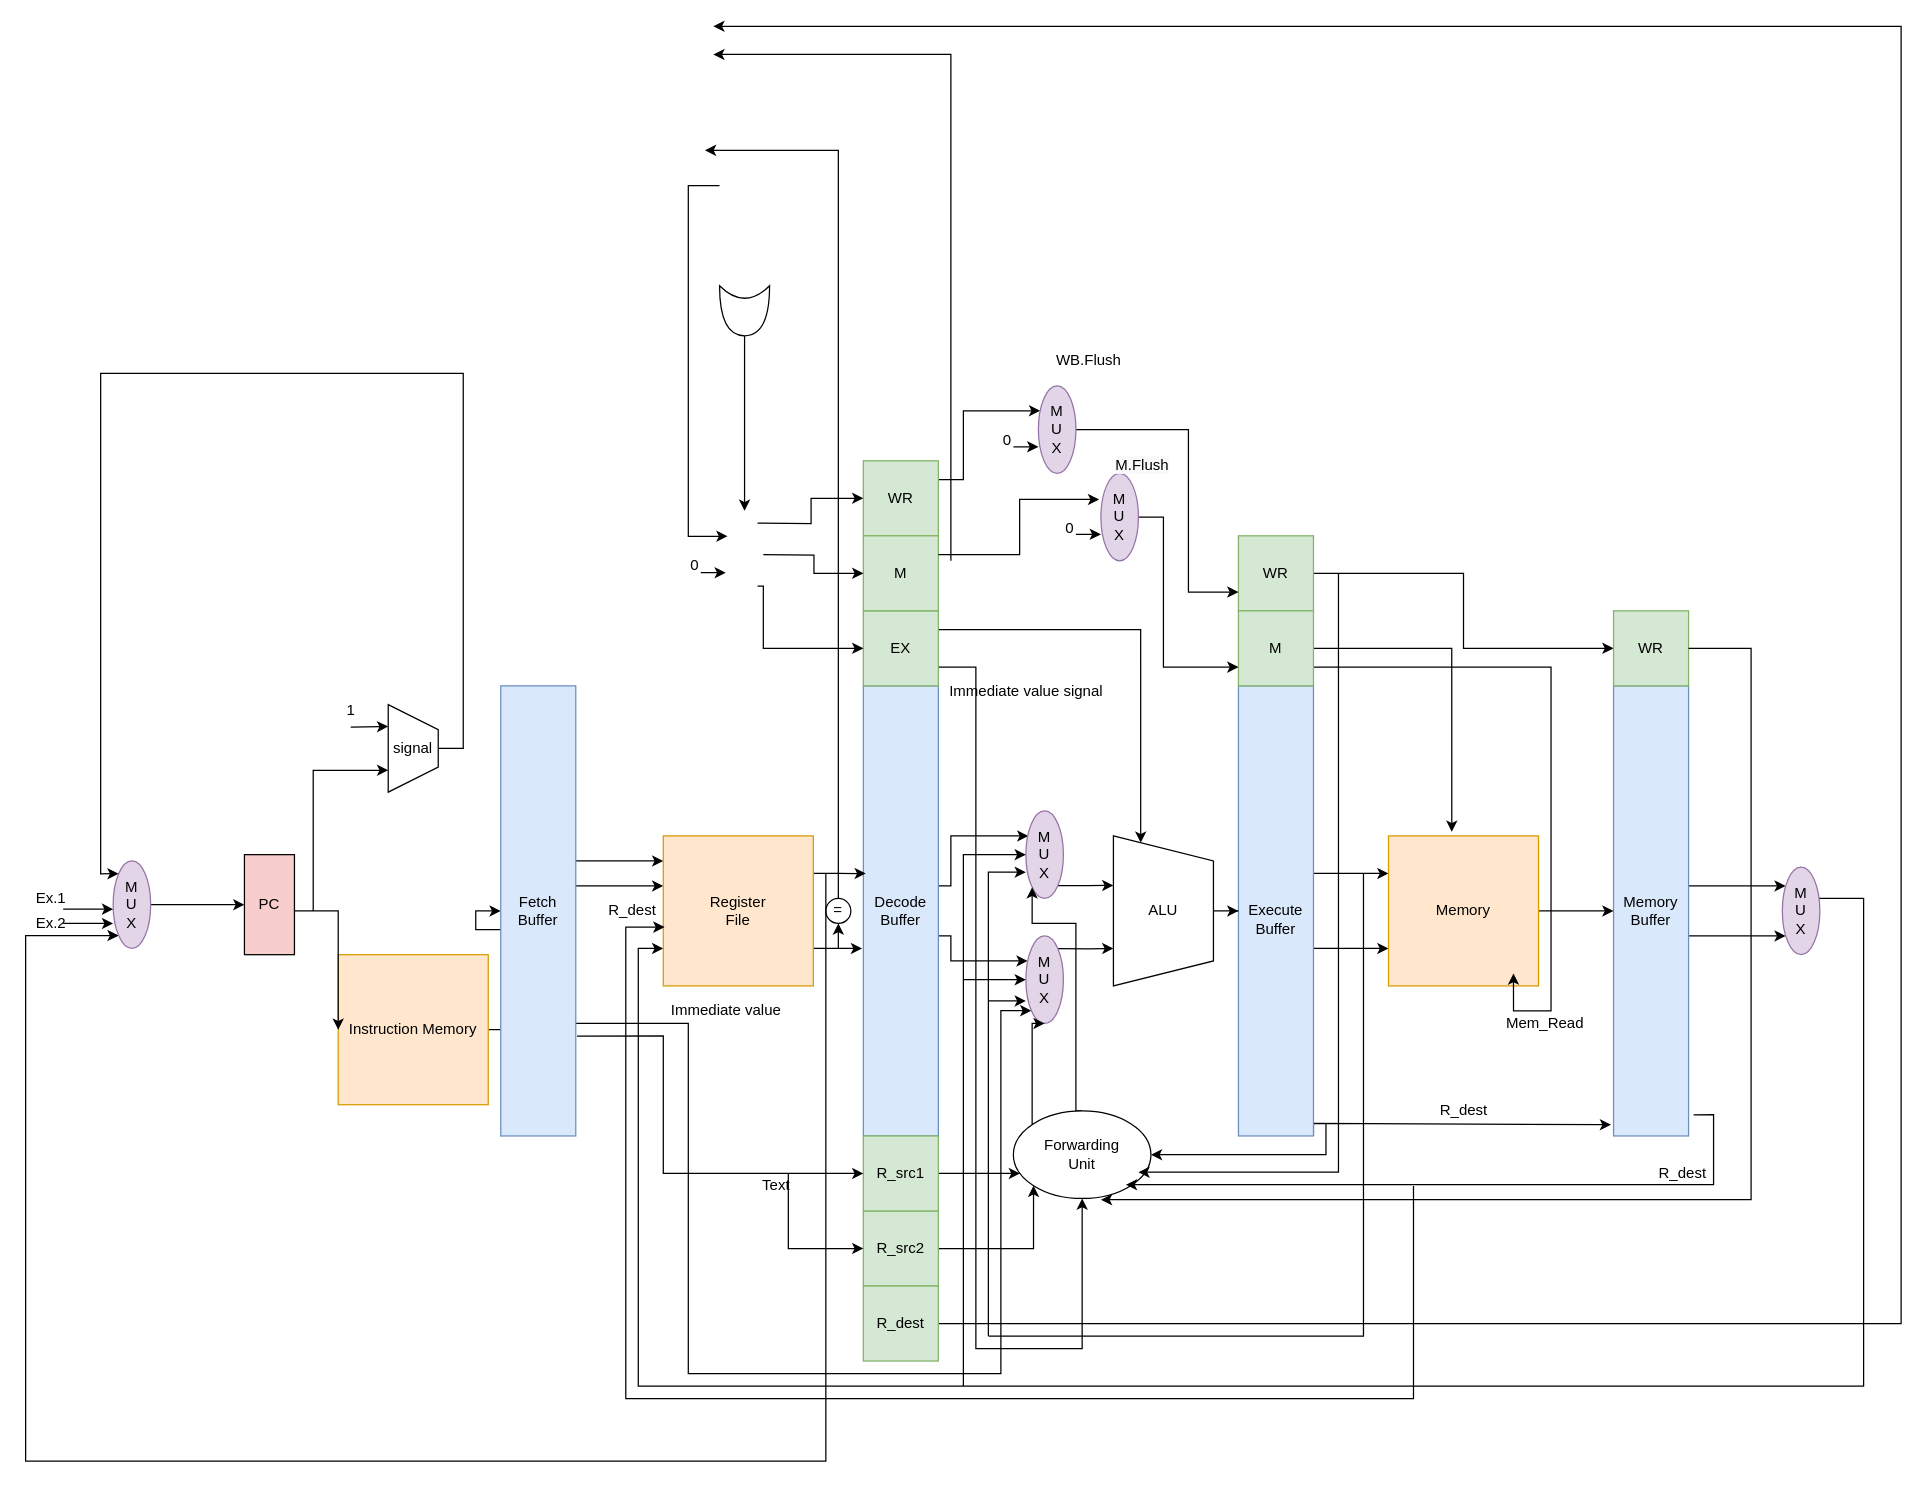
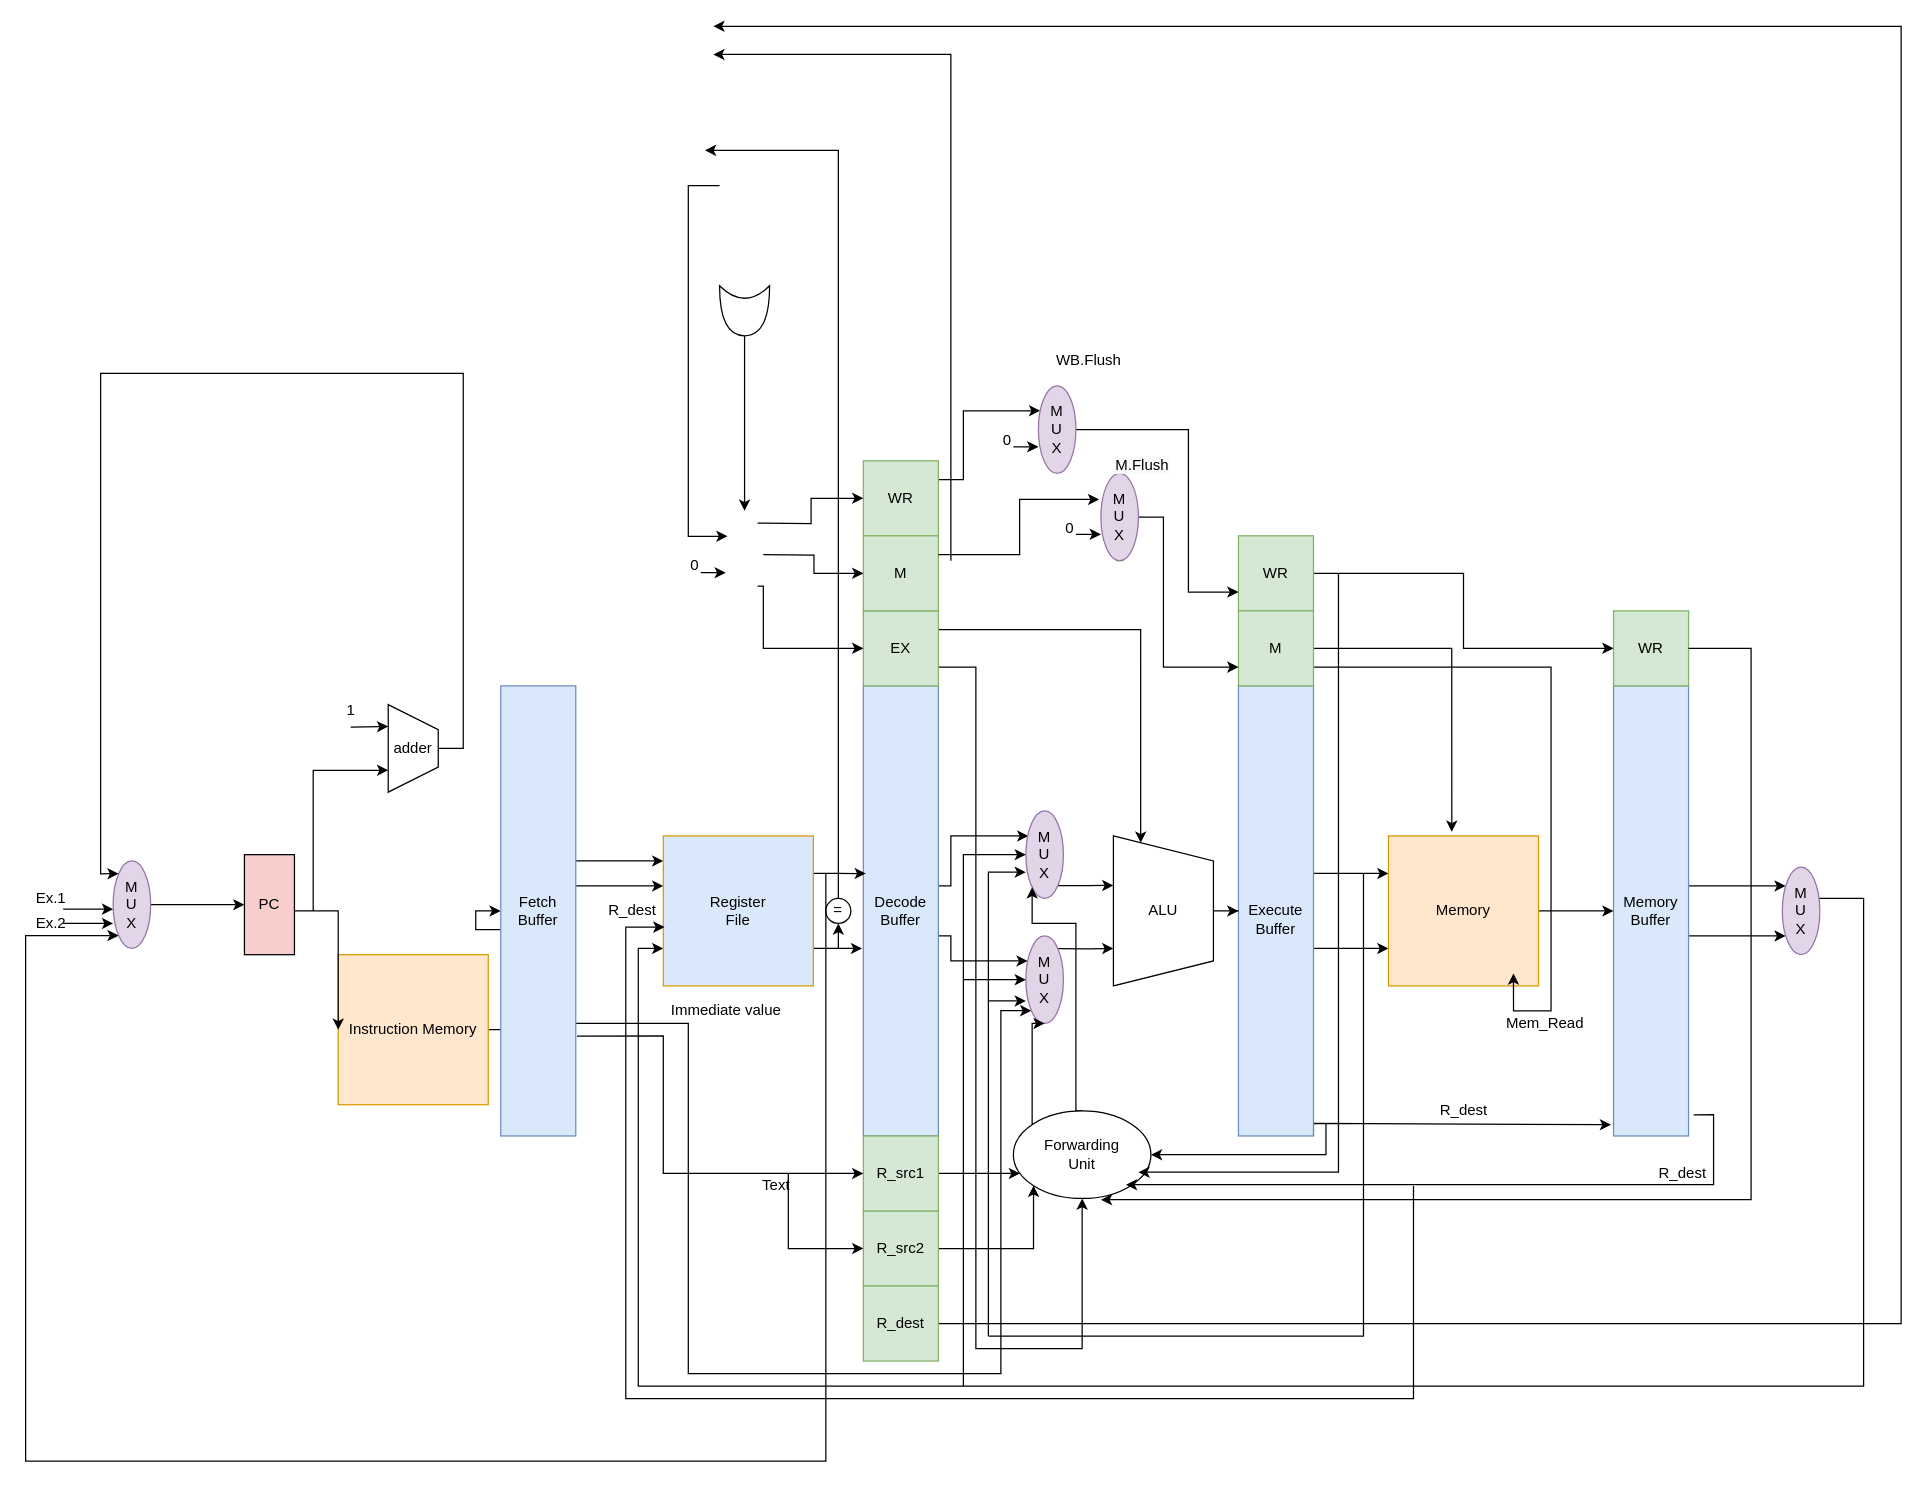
- <mxCell id="100" value="Immediate value signal&lt;br&gt;" style="text;html=1;resizable=0;autosize=1;align=center;verticalAlign=middle;points=[];fillColor=none;strokeColor=none;rounded=0;" parent="1" vertex="1"><mxGeometry x="750" y="543" width="140" height="20" as="geometry" /></mxCell>
- <mxCell id="70" value="signal" style="shape=trapezoid;perimeter=trapezoidPerimeter;whiteSpace=wrap;html=1;fixedSize=1;direction=south;" parent="1" vertex="1"><mxGeometry x="310" y="563" width="40" height="70" as="geometry" /></mxCell>
+ <mxCell id="70" value="adder" style="shape=trapezoid;perimeter=trapezoidPerimeter;whiteSpace=wrap;html=1;fixedSize=1;direction=south;" parent="1" vertex="1"><mxGeometry x="310" y="563" width="40" height="70" as="geometry" /></mxCell>
- <mxCell id="23" value="&lt;div&gt;Register&lt;/div&gt;&lt;div&gt; File&lt;/div&gt;" style="whiteSpace=wrap;html=1;aspect=fixed;fillColor=#ffe6cc;strokeColor=#d79b00;" parent="1" vertex="1"><mxGeometry x="530" y="668" width="120" height="120" as="geometry" /></mxCell>
+ <mxCell id="23" value="&lt;div&gt;Register&lt;/div&gt;&lt;div&gt; File&lt;/div&gt;" style="whiteSpace=wrap;html=1;aspect=fixed;fillColor=#dae8fc;strokeColor=#d79b00;" parent="1" vertex="1"><mxGeometry x="530" y="668" width="120" height="120" as="geometry" /></mxCell>
